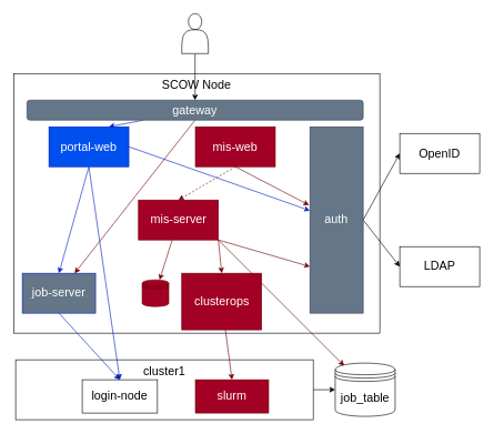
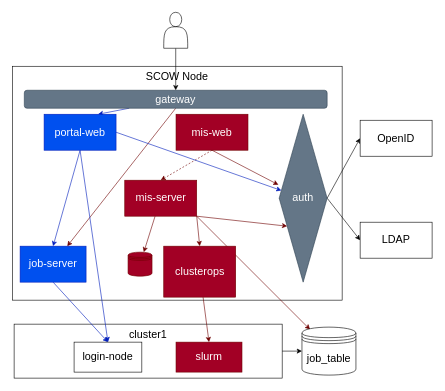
- <mxCell id="21" value="auth" style="whiteSpace=wrap;html=1;fontSize=18;fillColor=#647687;fontColor=#ffffff;strokeColor=#314354;labelBackgroundColor=none;" parent="1" vertex="1"><mxGeometry x="465" y="190" width="80" height="280" as="geometry" /></mxCell>
+ <mxCell id="21" value="auth" style="rhombus;whiteSpace=wrap;html=1;fontSize=18;fillColor=#647687;fontColor=#ffffff;strokeColor=#314354;labelBackgroundColor=none;" parent="1" vertex="1"><mxGeometry x="465" y="190" width="80" height="280" as="geometry" /></mxCell>
- <mxCell id="33" value="job-server" style="rounded=0;whiteSpace=wrap;html=1;fontSize=18;fillColor=#647687;fontColor=#ffffff;strokeColor=#001DBC;labelBackgroundColor=none;" parent="1" vertex="1"><mxGeometry x="33" y="410" width="110" height="60" as="geometry" /></mxCell>
+ <mxCell id="33" value="job-server" style="rounded=0;whiteSpace=wrap;html=1;fontSize=18;fillColor=#0050ef;fontColor=#ffffff;strokeColor=#001DBC;labelBackgroundColor=none;" parent="1" vertex="1"><mxGeometry x="33" y="410" width="110" height="60" as="geometry" /></mxCell>
